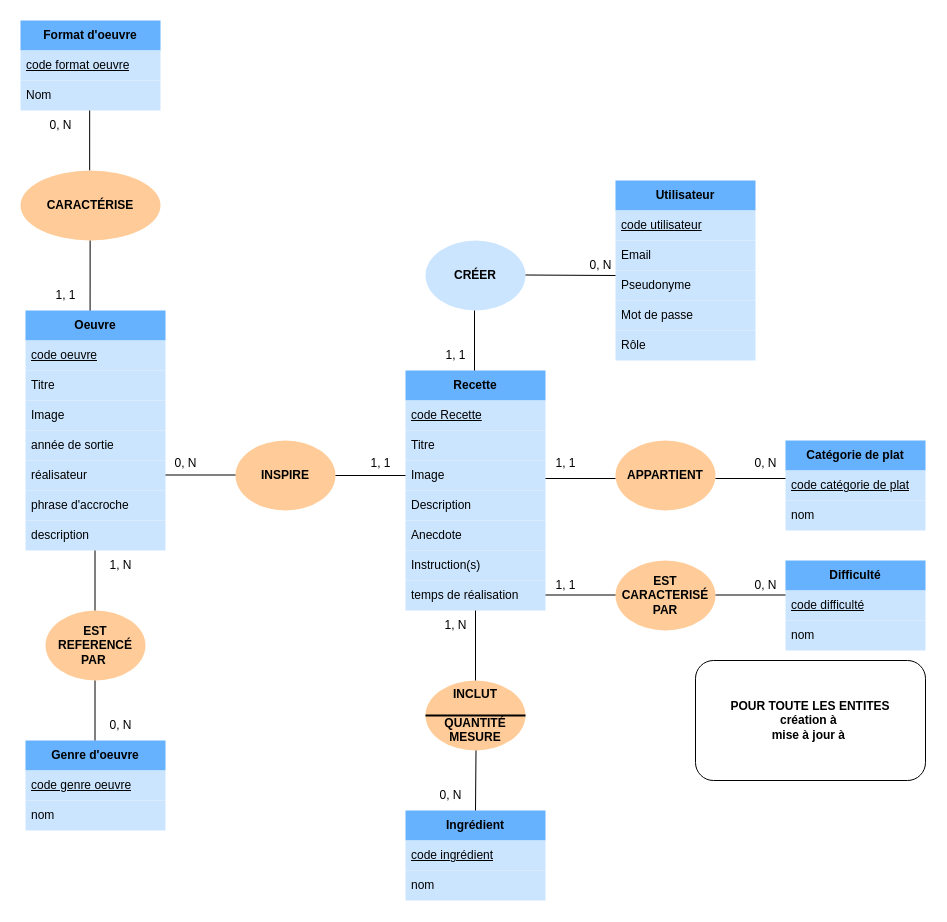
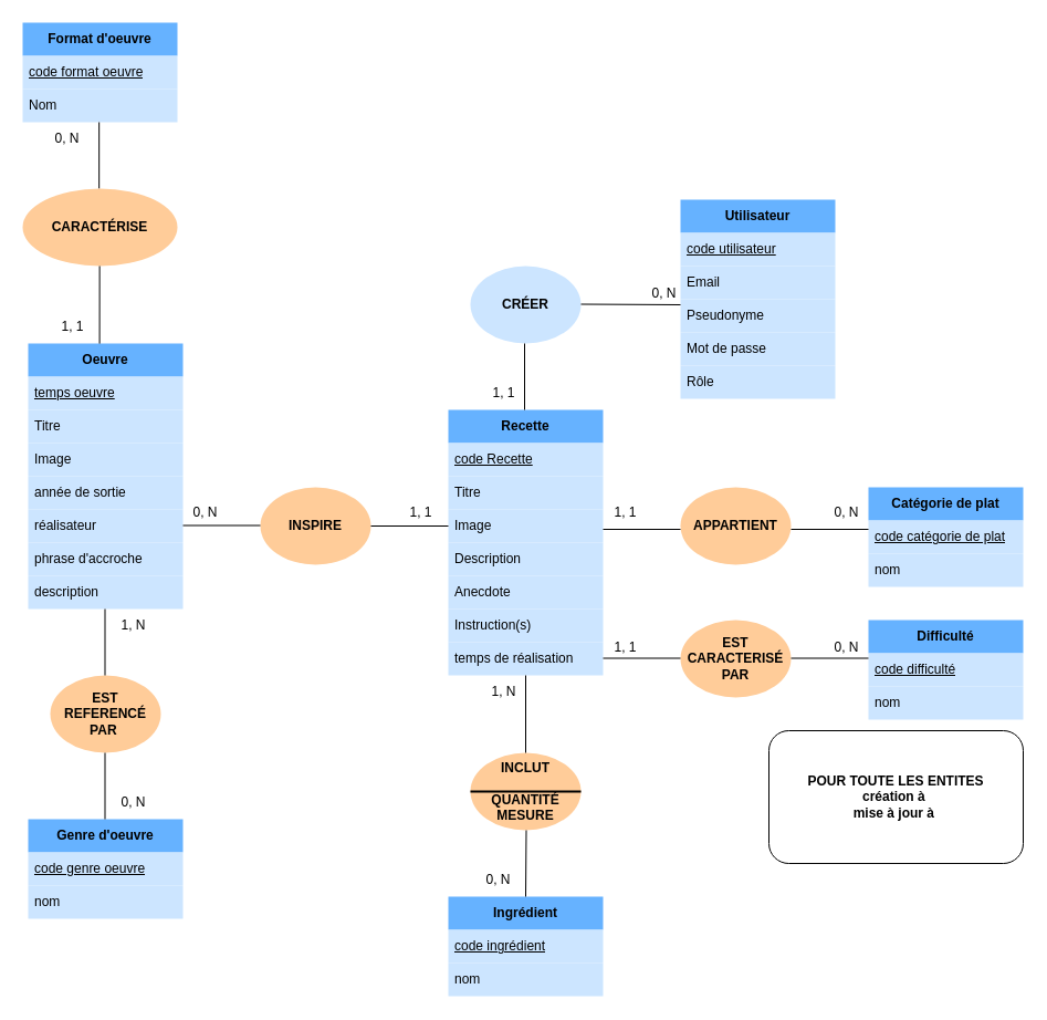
- <mxCell id="3" value="&lt;u&gt;code oeuvre&lt;/u&gt;" style="text;strokeColor=none;fillColor=#CCE5FF;align=left;verticalAlign=middle;spacingLeft=4;spacingRight=4;overflow=hidden;points=[[0,0.5],[1,0.5]];portConstraint=eastwest;rotatable=0;whiteSpace=wrap;html=1;" parent="2" vertex="1"><mxGeometry y="30" width="140" height="30" as="geometry" /></mxCell>
+ <mxCell id="3" value="&lt;u&gt;temps oeuvre&lt;/u&gt;" style="text;strokeColor=none;fillColor=#CCE5FF;align=left;verticalAlign=middle;spacingLeft=4;spacingRight=4;overflow=hidden;points=[[0,0.5],[1,0.5]];portConstraint=eastwest;rotatable=0;whiteSpace=wrap;html=1;" parent="2" vertex="1"><mxGeometry y="30" width="140" height="30" as="geometry" /></mxCell>
